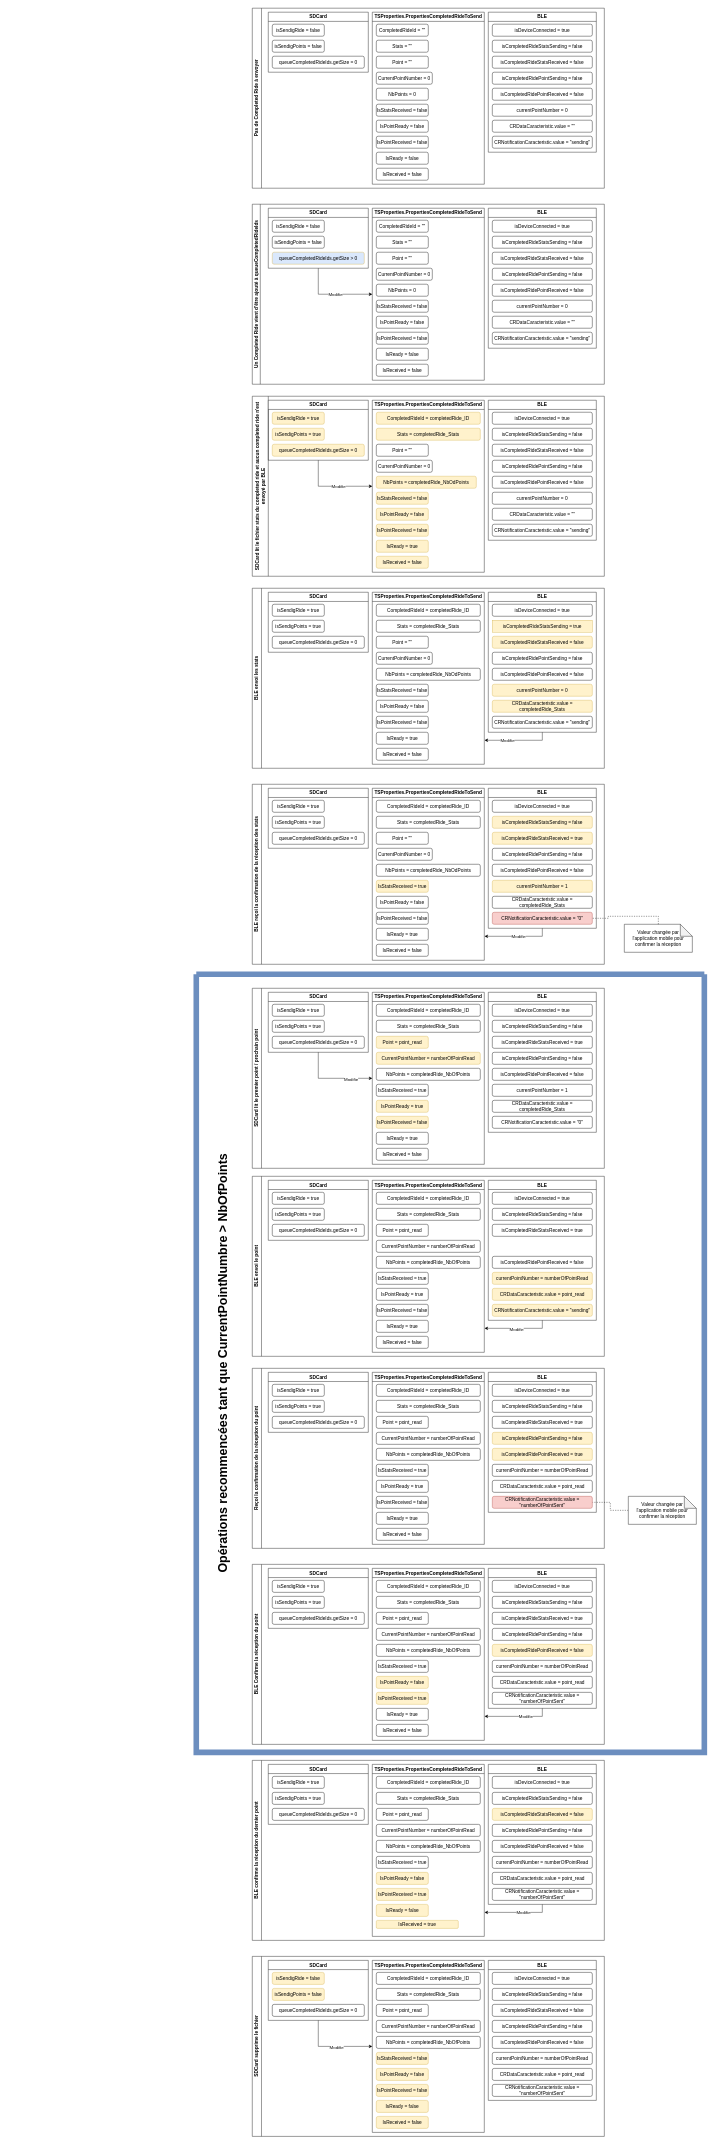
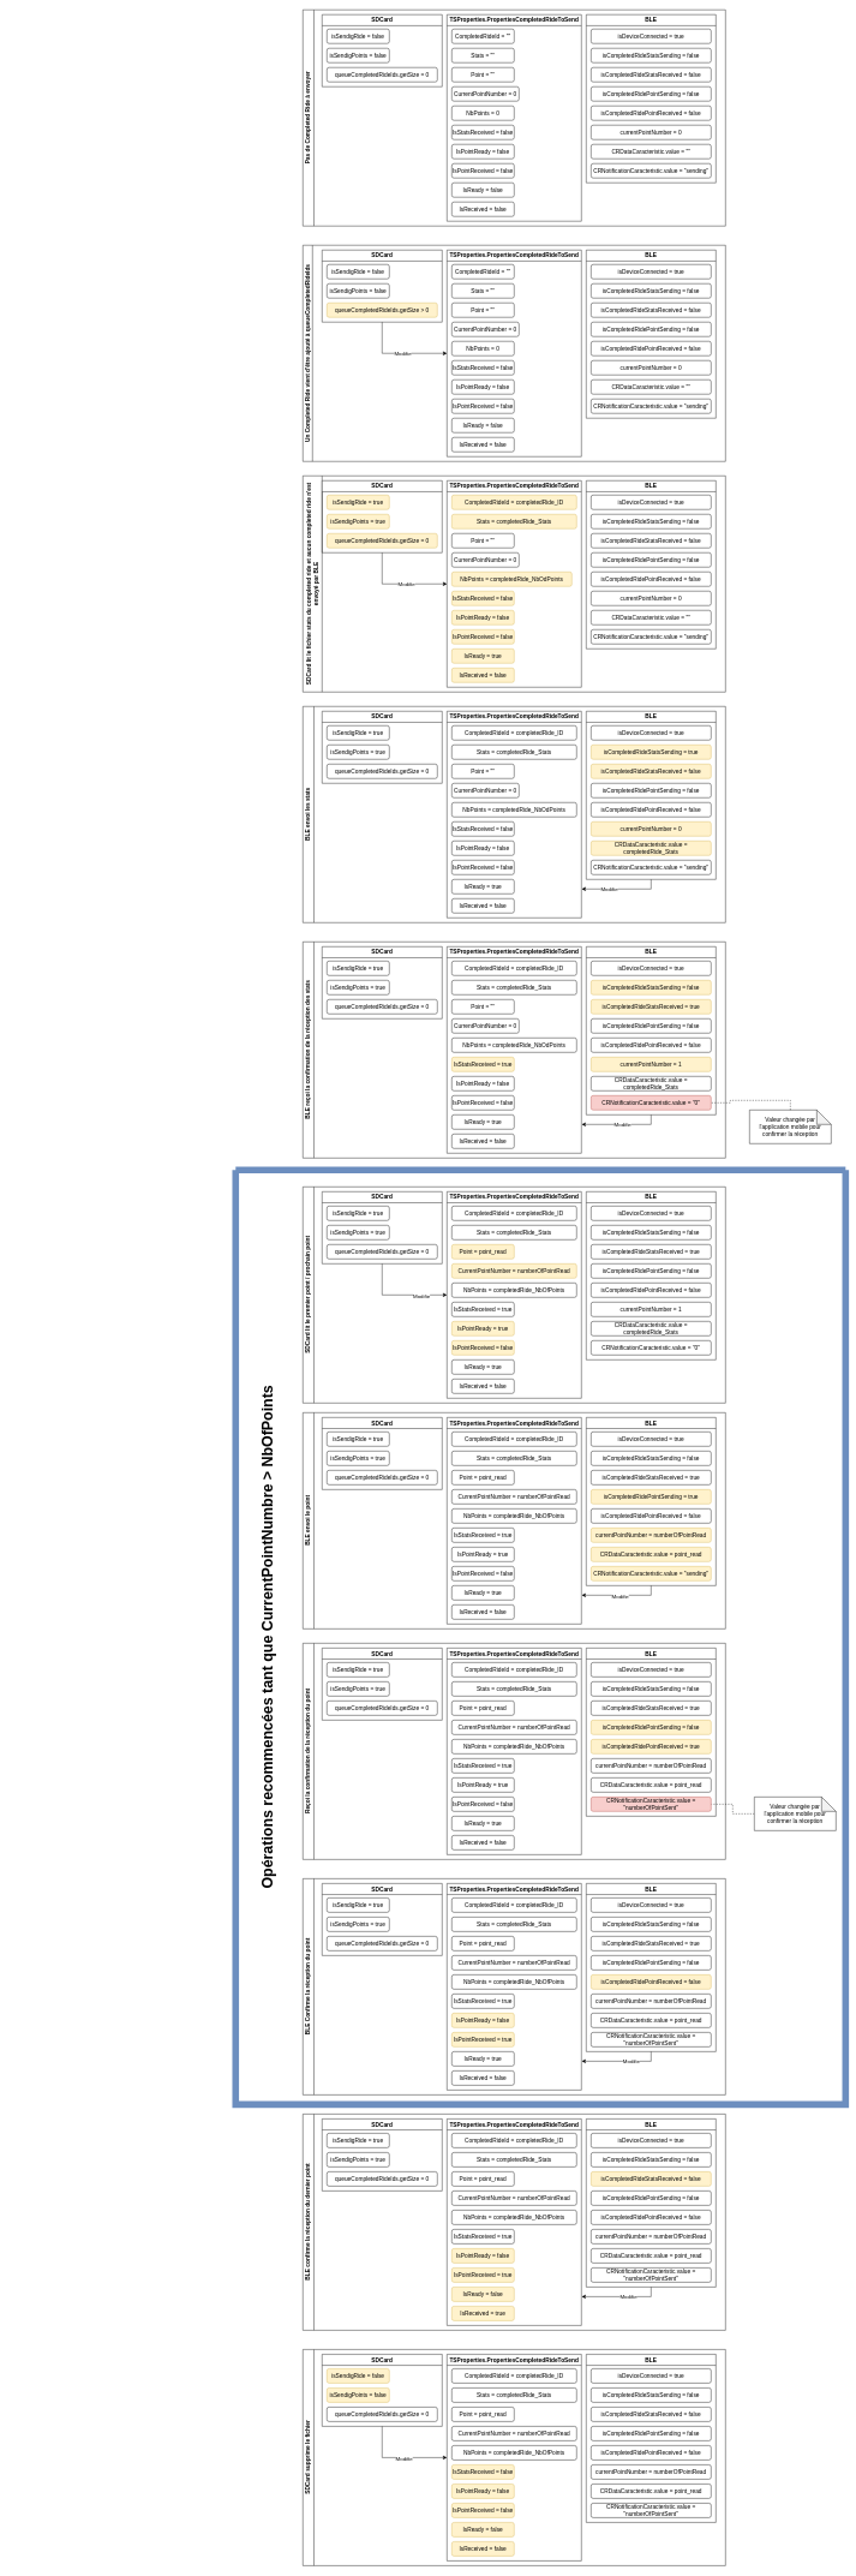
- <mxCell id="33" value="queueCompletedRideIds.getSize &amp;gt; 0" style="rounded=1;whiteSpace=wrap;html=1;fillColor=#dae8fc;strokeColor=#d6b656;" parent="30" vertex="1"><mxGeometry x="10" y="110" width="230" height="30" as="geometry" /></mxCell>
+ <mxCell id="33" value="queueCompletedRideIds.getSize &amp;gt; 0" style="rounded=1;whiteSpace=wrap;html=1;fillColor=#fff2cc;strokeColor=#d6b656;" parent="30" vertex="1"><mxGeometry x="10" y="110" width="230" height="30" as="geometry" /></mxCell>
- <mxCell id="101" value="isCompletedRideStatsSending = true" style="whiteSpace=wrap;html=1;fillColor=#fff2cc;strokeColor=#d6b656;rounded=0;" parent="99" vertex="1"><mxGeometry x="10" y="70" width="250" height="30" as="geometry" /></mxCell>
+ <mxCell id="101" value="isCompletedRideStatsSending = true" style="rounded=1;whiteSpace=wrap;html=1;fillColor=#fff2cc;strokeColor=#d6b656;" parent="99" vertex="1"><mxGeometry x="10" y="70" width="250" height="30" as="geometry" /></mxCell>
+ <mxCell id="216" value="isCompletedRidePointSending = true" style="rounded=1;whiteSpace=wrap;html=1;fillColor=#fff2cc;strokeColor=#d6b656;" parent="212" vertex="1"><mxGeometry x="10" y="150" width="250" height="30" as="geometry" /></mxCell>
- <mxCell id="154" value="IsReceived = true" style="rounded=1;whiteSpace=wrap;html=1;fillColor=#fff2cc;strokeColor=#d6b656;" parent="144" vertex="1"><mxGeometry x="10" y="390" width="205" height="20" as="geometry" /></mxCell>
+ <mxCell id="154" value="IsReceived = true" style="rounded=1;whiteSpace=wrap;html=1;fillColor=#fff2cc;strokeColor=#d6b656;" parent="144" vertex="1"><mxGeometry x="10" y="390" width="130" height="30" as="geometry" /></mxCell>
